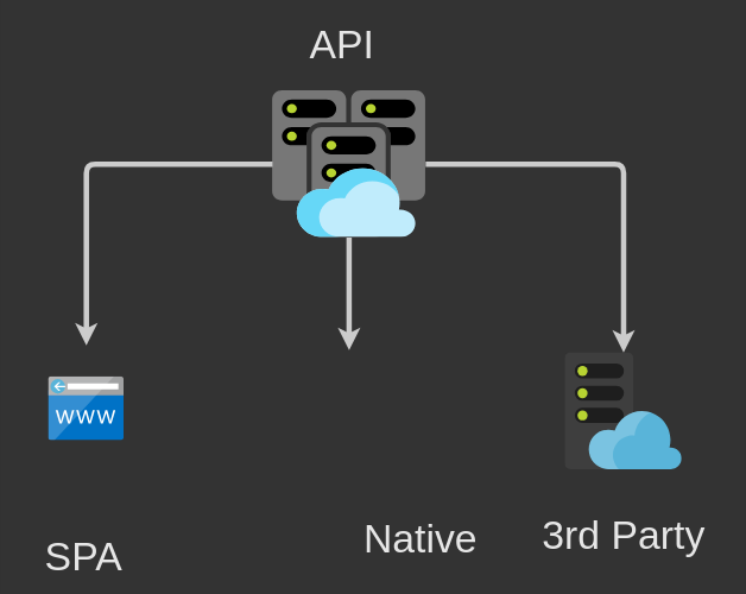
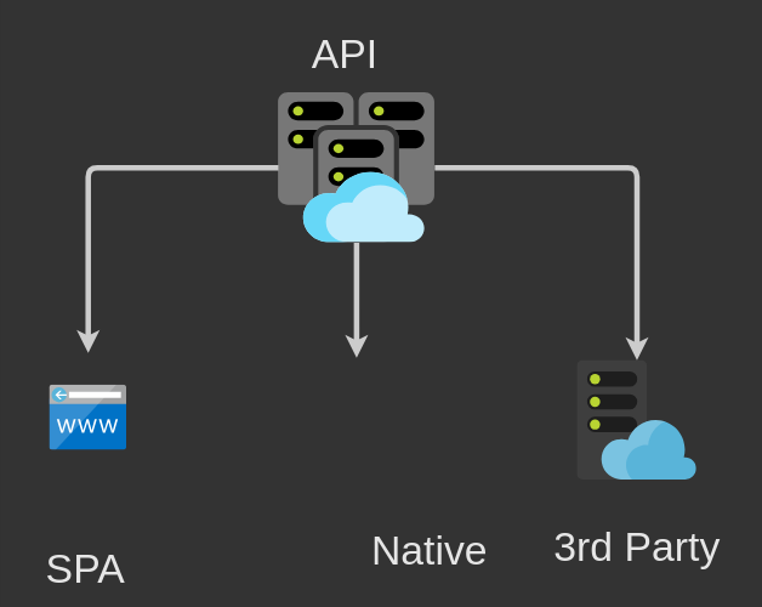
- <mxCell id="12" value="API" style="text;html=1;resizable=0;autosize=1;align=center;verticalAlign=middle;points=[];fillColor=none;strokeColor=none;rounded=0;fontFamily=Helvetica;fontColor=#E6E6E6;fontSize=45;" vertex="1" parent="2"><mxGeometry x="322.894" width="81" height="58" as="geometry" /></mxCell>
+ <mxCell id="12" value="API" style="text;html=1;resizable=0;autosize=1;align=center;verticalAlign=middle;points=[];fillColor=none;strokeColor=none;rounded=0;fontFamily=Helvetica;fontColor=#E6E6E6;fontSize=45;" vertex="1" parent="2"><mxGeometry x="317.894" y="10" width="81" height="58" as="geometry" /></mxCell>
